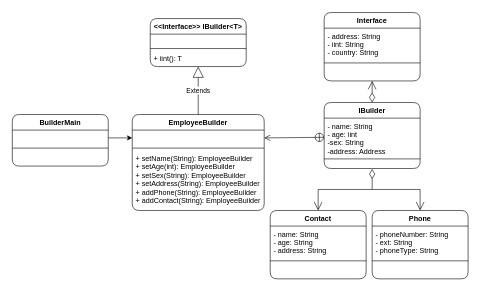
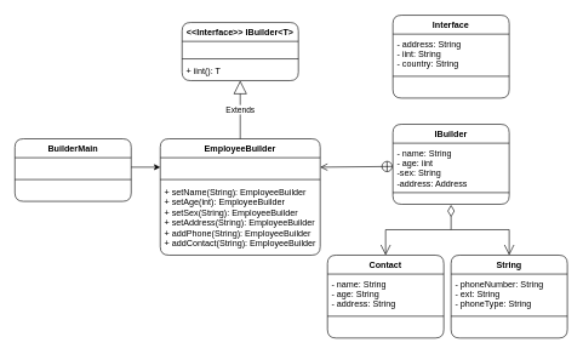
- <mxCell id="34" value="" style="endArrow=open;html=1;endSize=12;startArrow=diamondThin;startSize=14;startFill=0;edgeStyle=orthogonalEdgeStyle;align=left;verticalAlign=bottom;rounded=0;shadow=0;sketch=0;exitX=0.5;exitY=0;exitDx=0;exitDy=0;entryX=0.5;entryY=1;entryDx=0;entryDy=0;" parent="1" source="10" target="22" edge="1"><mxGeometry x="-0.333" relative="1" as="geometry"><mxPoint x="394" y="150" as="sourcePoint" /><mxPoint x="620" y="140" as="targetPoint" /><mxPoint as="offset" /></mxGeometry></mxCell>
- <mxCell id="18" value="Phone" style="swimlane;fontStyle=1;align=center;verticalAlign=top;childLayout=stackLayout;horizontal=1;startSize=26;horizontalStack=0;resizeParent=1;resizeParentMax=0;resizeLast=0;collapsible=1;marginBottom=0;rounded=1;" parent="1" vertex="1"><mxGeometry x="620" y="350" width="160" height="114" as="geometry" /></mxCell>
+ <mxCell id="18" value="String" style="swimlane;fontStyle=1;align=center;verticalAlign=top;childLayout=stackLayout;horizontal=1;startSize=26;horizontalStack=0;resizeParent=1;resizeParentMax=0;resizeLast=0;collapsible=1;marginBottom=0;rounded=1;" parent="1" vertex="1"><mxGeometry x="620" y="350" width="160" height="114" as="geometry" /></mxCell>
